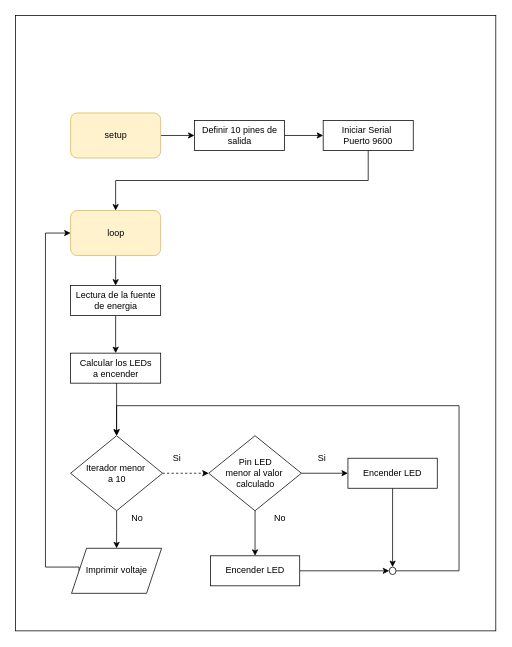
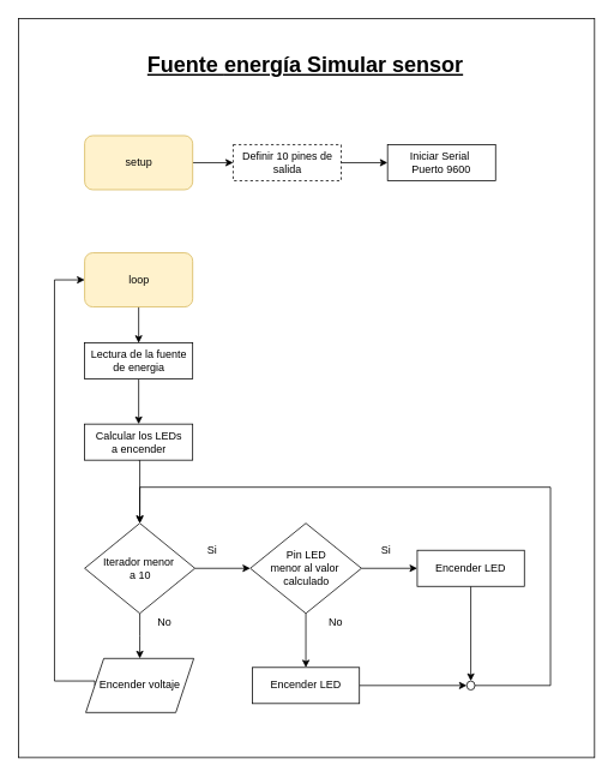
+ <mxCell id="11" value="&lt;span style=&quot;font-size: 24px&quot;&gt;&lt;b&gt;&lt;u&gt;Fuente&amp;nbsp;&lt;/u&gt;&lt;/b&gt;&lt;/span&gt;&lt;u style=&quot;font-size: 18pt ; background-color: transparent&quot;&gt;&lt;b&gt;energía Simular sensor&lt;/b&gt;&lt;br&gt;&lt;/u&gt;" style="text;html=1;strokeColor=none;fillColor=none;align=center;verticalAlign=middle;whiteSpace=wrap;rounded=0;" parent="1" vertex="1"><mxGeometry x="129.25" y="42" width="420" height="60" as="geometry" /></mxCell>
- <mxCell id="9" value="Definir 10 pines de salida" style="rounded=0;whiteSpace=wrap;html=1;" parent="1" vertex="1"><mxGeometry x="258.5" y="160" width="120" height="40" as="geometry" /></mxCell>
+ <mxCell id="9" value="Definir 10 pines de salida" style="rounded=0;whiteSpace=wrap;html=1;dashed=1;" parent="1" vertex="1"><mxGeometry x="258.5" y="160" width="120" height="40" as="geometry" /></mxCell>
- <mxCell id="7" style="edgeStyle=orthogonalEdgeStyle;rounded=0;orthogonalLoop=1;jettySize=auto;html=1;entryX=0.5;entryY=0;entryDx=0;entryDy=0;exitX=0.5;exitY=1;exitDx=0;exitDy=0;" parent="1" source="14" target="6" edge="1"><mxGeometry relative="1" as="geometry"><mxPoint x="483.5" y="200" as="sourcePoint" /><Array as="points"><mxPoint x="490" y="240" /><mxPoint x="154" y="240" /></Array></mxGeometry></mxCell>
- <mxCell id="21" style="edgeStyle=orthogonalEdgeStyle;rounded=0;orthogonalLoop=1;jettySize=auto;html=1;entryX=0;entryY=0.5;entryDx=0;entryDy=0;dashed=1;" edge="1" parent="1" source="23" target="29"><mxGeometry relative="1" as="geometry"><mxPoint x="218.25" y="630" as="sourcePoint" /><mxPoint x="285" y="630" as="targetPoint" /></mxGeometry></mxCell>
+ <mxCell id="21" style="edgeStyle=orthogonalEdgeStyle;rounded=0;orthogonalLoop=1;jettySize=auto;html=1;entryX=0;entryY=0.5;entryDx=0;entryDy=0;" edge="1" parent="1" source="23" target="29"><mxGeometry relative="1" as="geometry"><mxPoint x="218.25" y="630" as="sourcePoint" /><mxPoint x="285" y="630" as="targetPoint" /></mxGeometry></mxCell>
- <mxCell id="36" value="Imprimir voltaje" style="shape=parallelogram;perimeter=parallelogramPerimeter;whiteSpace=wrap;html=1;fixedSize=1;" vertex="1" parent="1"><mxGeometry x="94.75" y="730" width="120" height="60" as="geometry" /></mxCell>
+ <mxCell id="36" value="Encender voltaje" style="shape=parallelogram;perimeter=parallelogramPerimeter;whiteSpace=wrap;html=1;fixedSize=1;" vertex="1" parent="1"><mxGeometry x="94.75" y="730" width="120" height="60" as="geometry" /></mxCell>
